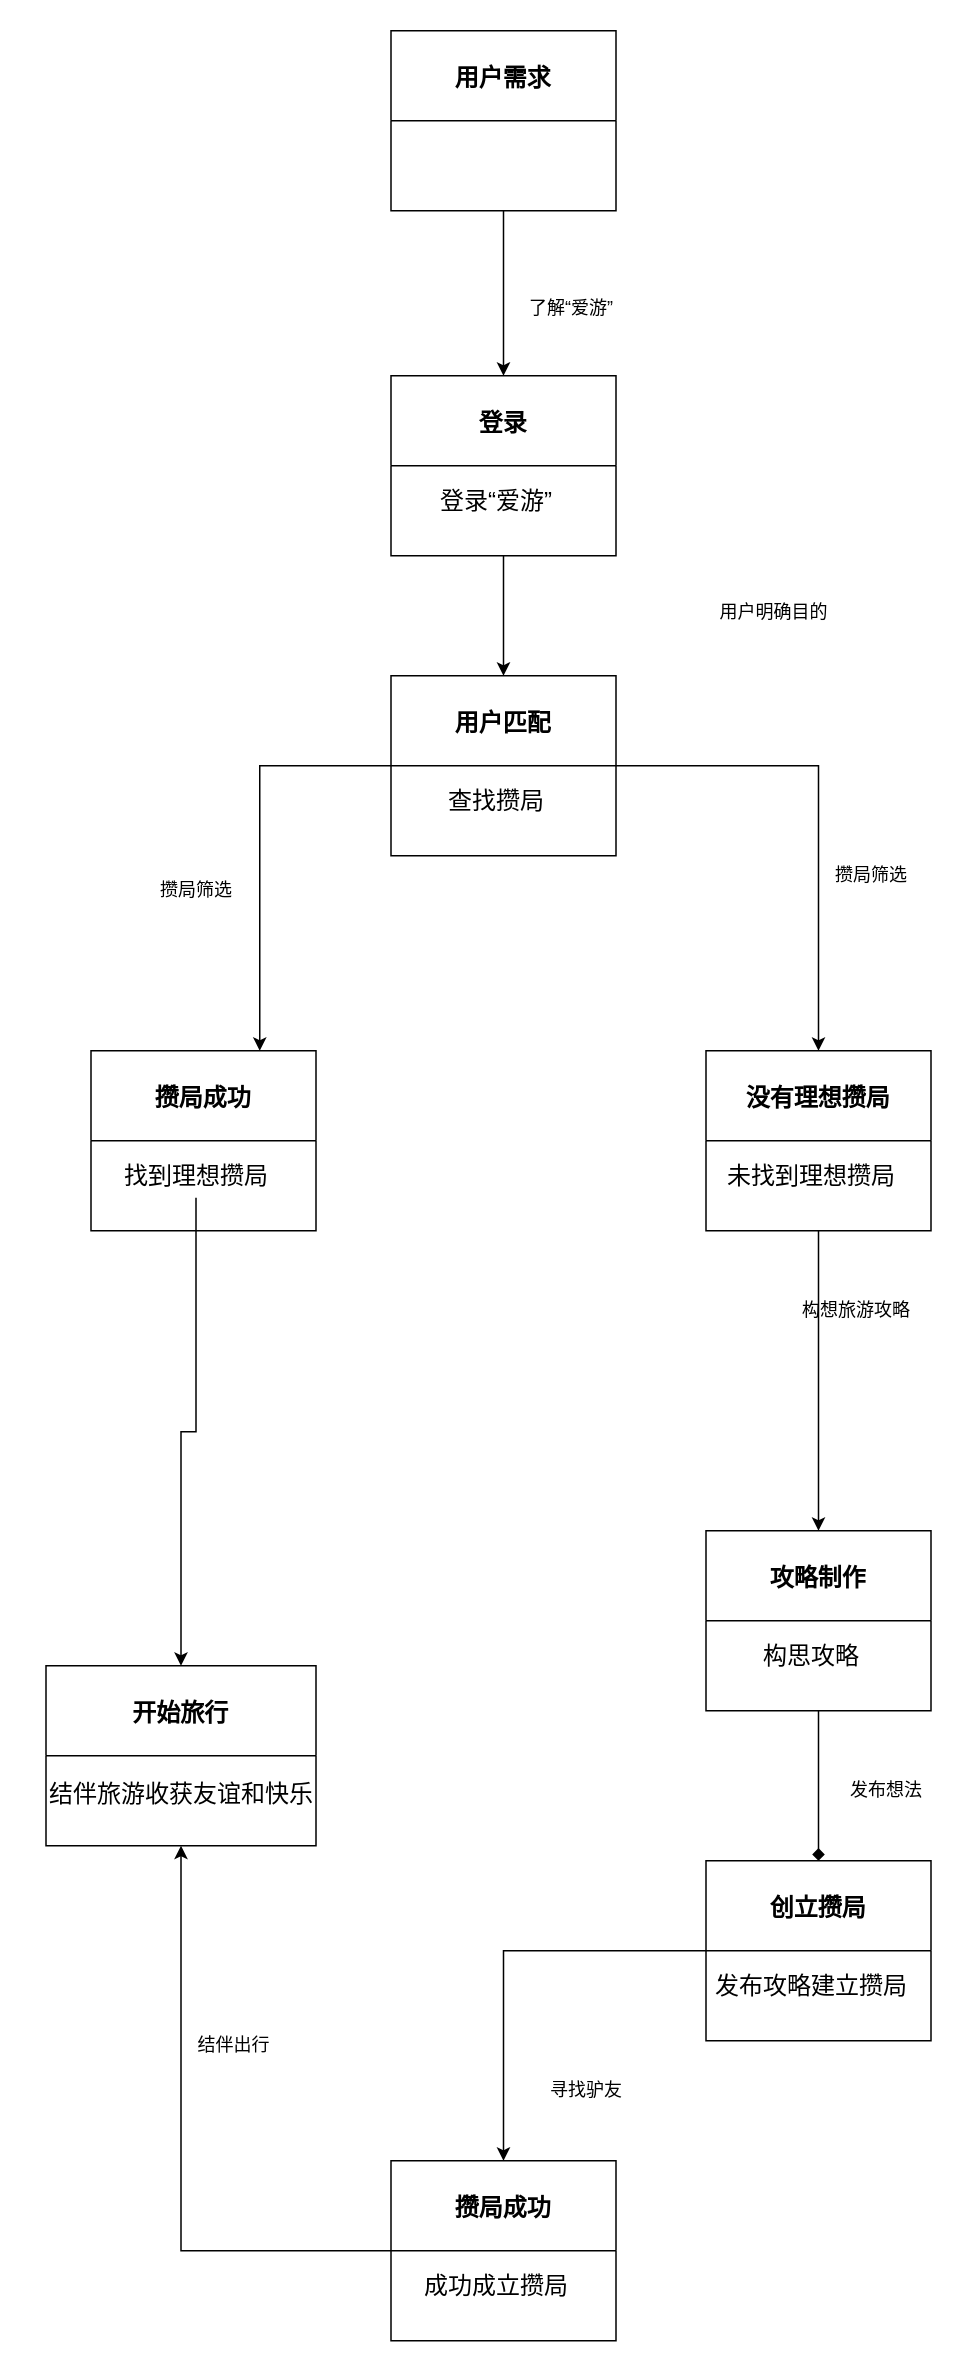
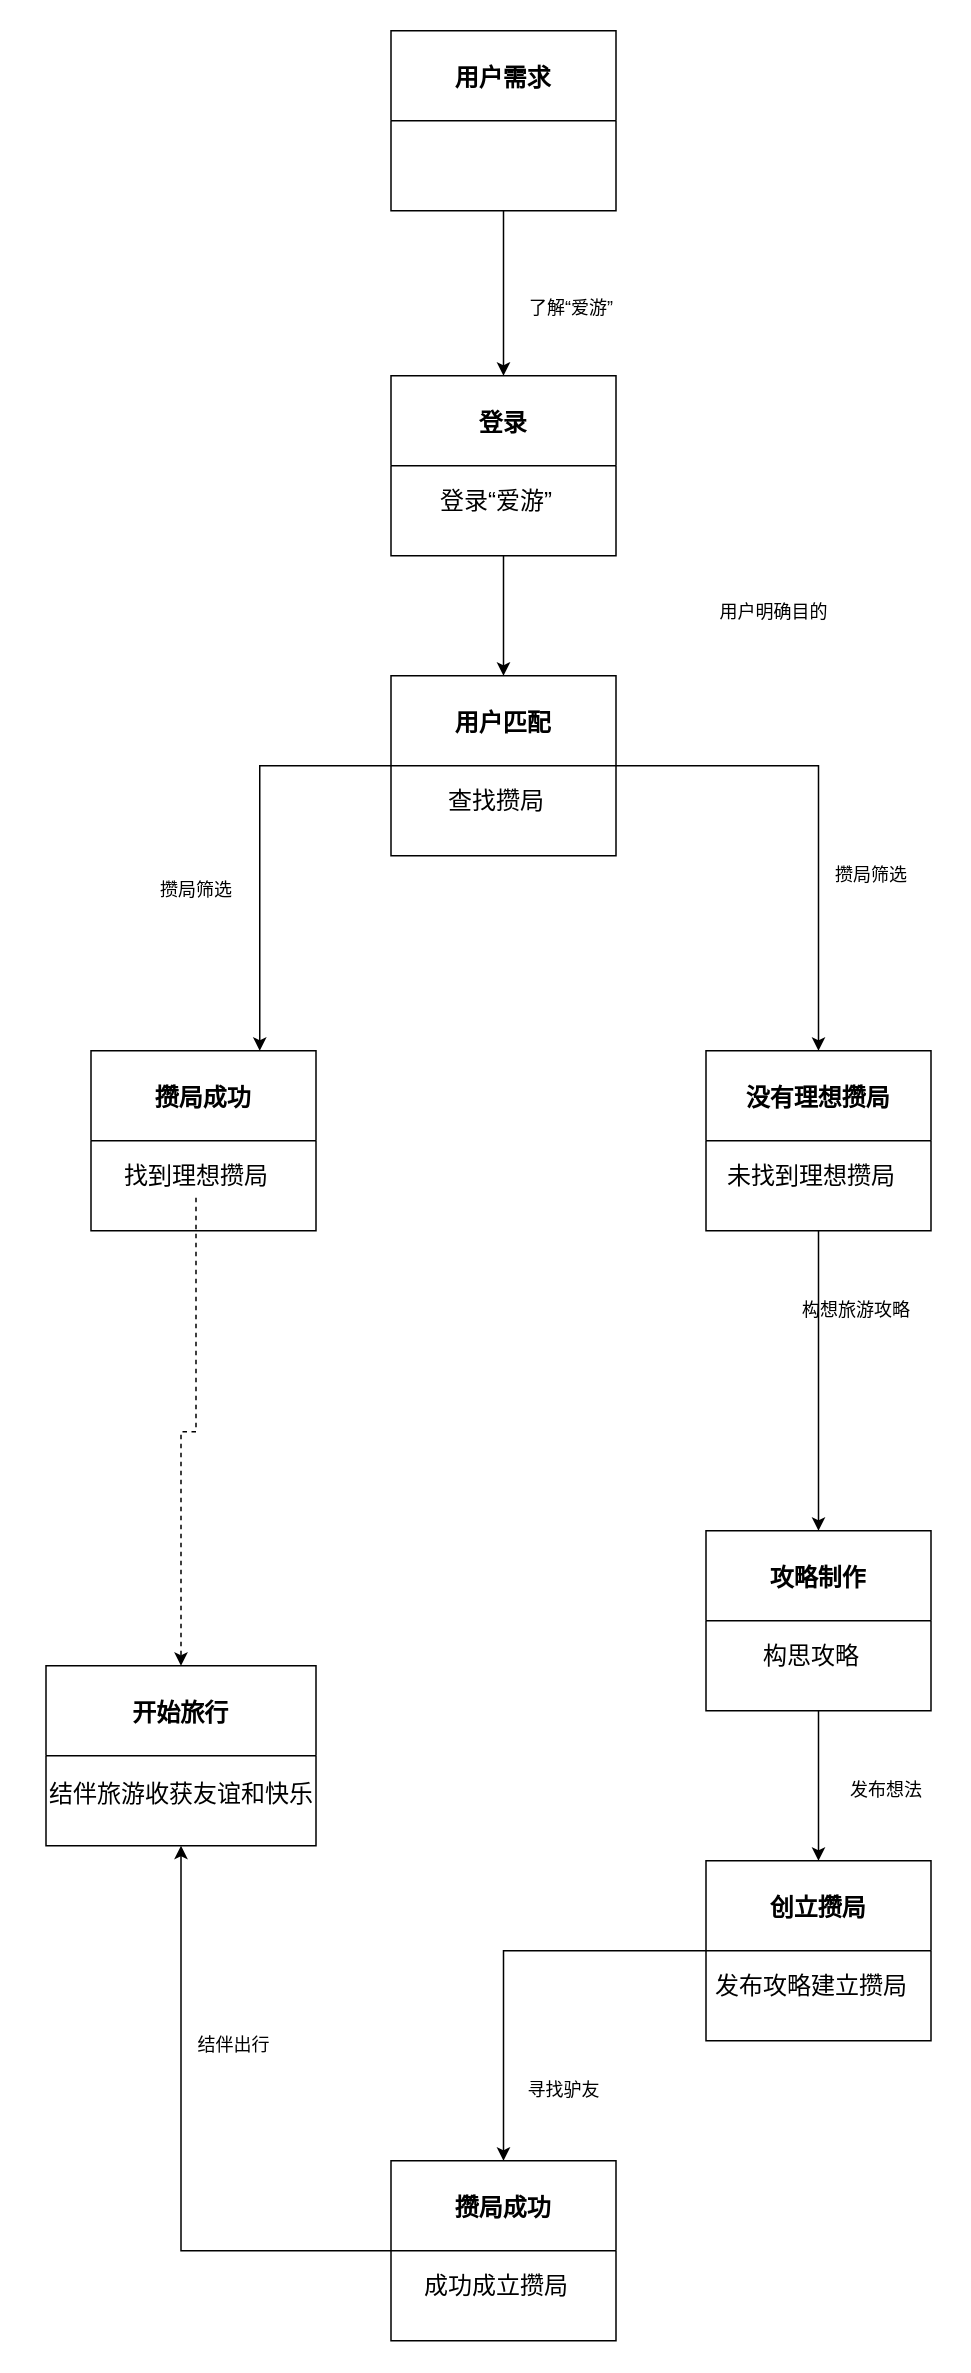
- <mxCell id="12" style="edgeStyle=orthogonalEdgeStyle;rounded=0;orthogonalLoop=1;jettySize=auto;html=1;entryX=0.5;entryY=0;entryDx=0;entryDy=0;fontSize=16;" edge="1" parent="1" source="13" target="17"><mxGeometry relative="1" as="geometry" /></mxCell>
+ <mxCell id="12" style="edgeStyle=orthogonalEdgeStyle;rounded=0;orthogonalLoop=1;jettySize=auto;html=1;entryX=0.5;entryY=0;entryDx=0;entryDy=0;fontSize=16;dashed=1;" edge="1" parent="1" source="13" target="17"><mxGeometry relative="1" as="geometry" /></mxCell>
- <mxCell id="19" style="edgeStyle=orthogonalEdgeStyle;rounded=0;orthogonalLoop=1;jettySize=auto;html=1;entryX=0.5;entryY=0;entryDx=0;entryDy=0;fontSize=16;endArrow=diamond;" edge="1" parent="1" source="20" target="23"><mxGeometry relative="1" as="geometry" /></mxCell>
+ <mxCell id="19" style="edgeStyle=orthogonalEdgeStyle;rounded=0;orthogonalLoop=1;jettySize=auto;html=1;entryX=0.5;entryY=0;entryDx=0;entryDy=0;fontSize=16;" edge="1" parent="1" source="20" target="23"><mxGeometry relative="1" as="geometry" /></mxCell>
- <mxCell id="34" value="寻找驴友" style="text;html=1;align=center;verticalAlign=middle;resizable=0;points=[];autosize=1;strokeColor=none;fillColor=none;" vertex="1" parent="1"><mxGeometry x="355" y="1378" width="70" height="30" as="geometry" /></mxCell>
+ <mxCell id="34" value="寻找驴友" style="text;html=1;align=center;verticalAlign=middle;resizable=0;points=[];autosize=1;strokeColor=none;fillColor=none;" vertex="1" parent="1"><mxGeometry x="340" y="1378" width="70" height="30" as="geometry" /></mxCell>
